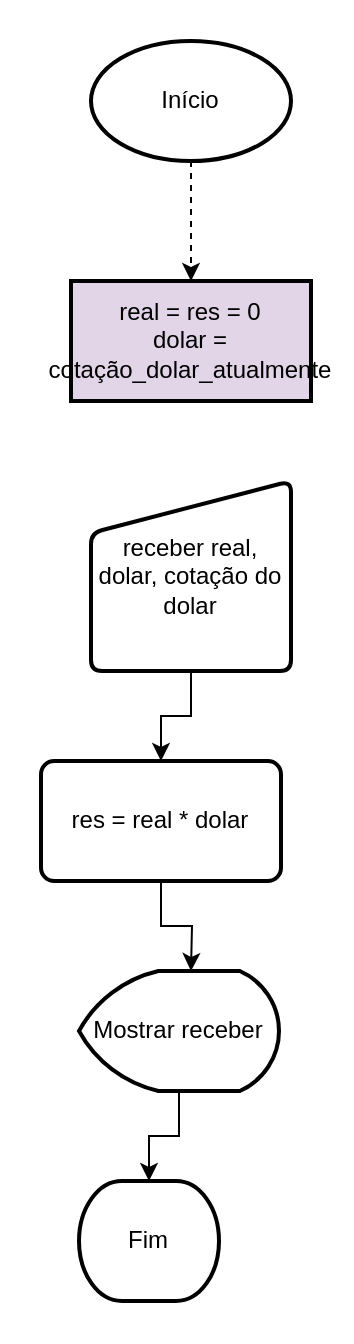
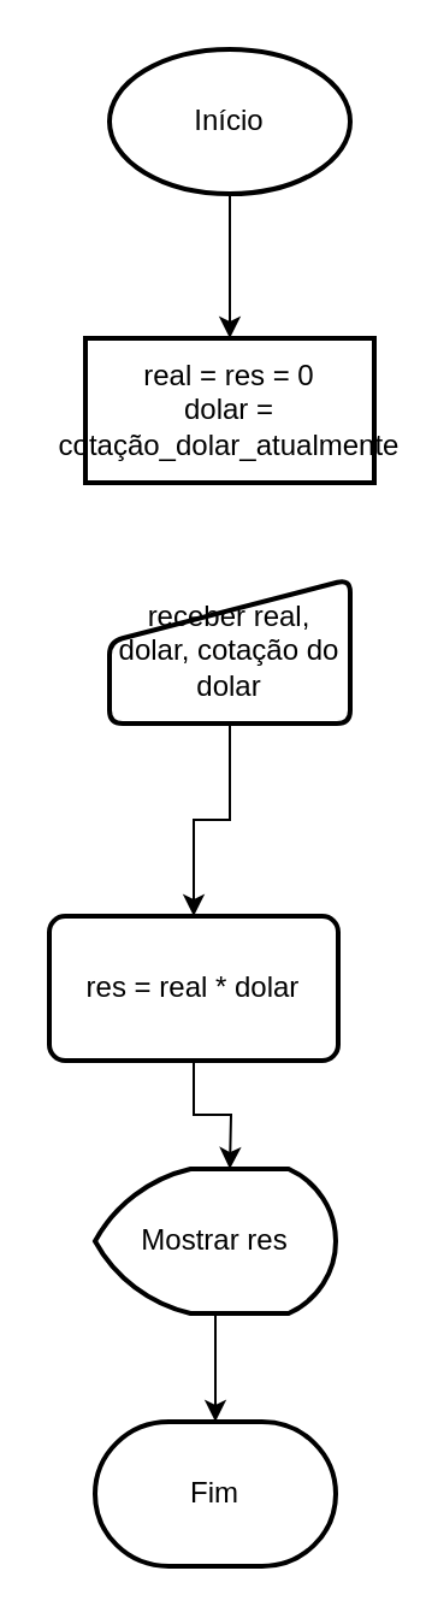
- <mxCell id="2" value="" style="edgeStyle=orthogonalEdgeStyle;rounded=0;orthogonalLoop=1;jettySize=auto;html=1;dashed=1;" edge="1" parent="1" source="3" target="4"><mxGeometry relative="1" as="geometry" /></mxCell>
+ <mxCell id="2" value="" style="edgeStyle=orthogonalEdgeStyle;rounded=0;orthogonalLoop=1;jettySize=auto;html=1;" edge="1" parent="1" source="3" target="4"><mxGeometry relative="1" as="geometry" /></mxCell>
- <mxCell id="4" value="real = res = 0&lt;div&gt;dolar = cotação_dolar_atualmente&lt;/div&gt;" style="whiteSpace=wrap;html=1;strokeWidth=2;fillColor=#e1d5e7;" vertex="1" parent="1"><mxGeometry x="35" y="140" width="120" height="60" as="geometry" /></mxCell>
+ <mxCell id="4" value="real = res = 0&lt;div&gt;dolar = cotação_dolar_atualmente&lt;/div&gt;" style="whiteSpace=wrap;html=1;strokeWidth=2;" vertex="1" parent="1"><mxGeometry x="35" y="140" width="120" height="60" as="geometry" /></mxCell>
- <mxCell id="6" value="receber real, dolar, cotação do dolar" style="html=1;strokeWidth=2;shape=manualInput;whiteSpace=wrap;rounded=1;size=26;arcSize=11;" vertex="1" parent="1"><mxGeometry x="45" y="240" width="100" height="95" as="geometry" /></mxCell>
+ <mxCell id="6" value="receber real, dolar, cotação do dolar" style="html=1;strokeWidth=2;shape=manualInput;whiteSpace=wrap;rounded=1;size=26;arcSize=11;" vertex="1" parent="1"><mxGeometry x="45" y="240" width="100" height="60" as="geometry" /></mxCell>
- <mxCell id="10" value="Mostrar receber" style="strokeWidth=2;html=1;shape=mxgraph.flowchart.display;whiteSpace=wrap;" vertex="1" parent="1"><mxGeometry x="39" y="485" width="100" height="60" as="geometry" /></mxCell>
+ <mxCell id="10" value="Mostrar res" style="strokeWidth=2;html=1;shape=mxgraph.flowchart.display;whiteSpace=wrap;" vertex="1" parent="1"><mxGeometry x="39" y="485" width="100" height="60" as="geometry" /></mxCell>
- <mxCell id="11" value="Fim" style="strokeWidth=2;html=1;shape=mxgraph.flowchart.terminator;whiteSpace=wrap;" vertex="1" parent="1"><mxGeometry x="39" y="590" width="70" height="60" as="geometry" /></mxCell>
+ <mxCell id="11" value="Fim" style="strokeWidth=2;html=1;shape=mxgraph.flowchart.terminator;whiteSpace=wrap;" vertex="1" parent="1"><mxGeometry x="39" y="590" width="100" height="60" as="geometry" /></mxCell>
